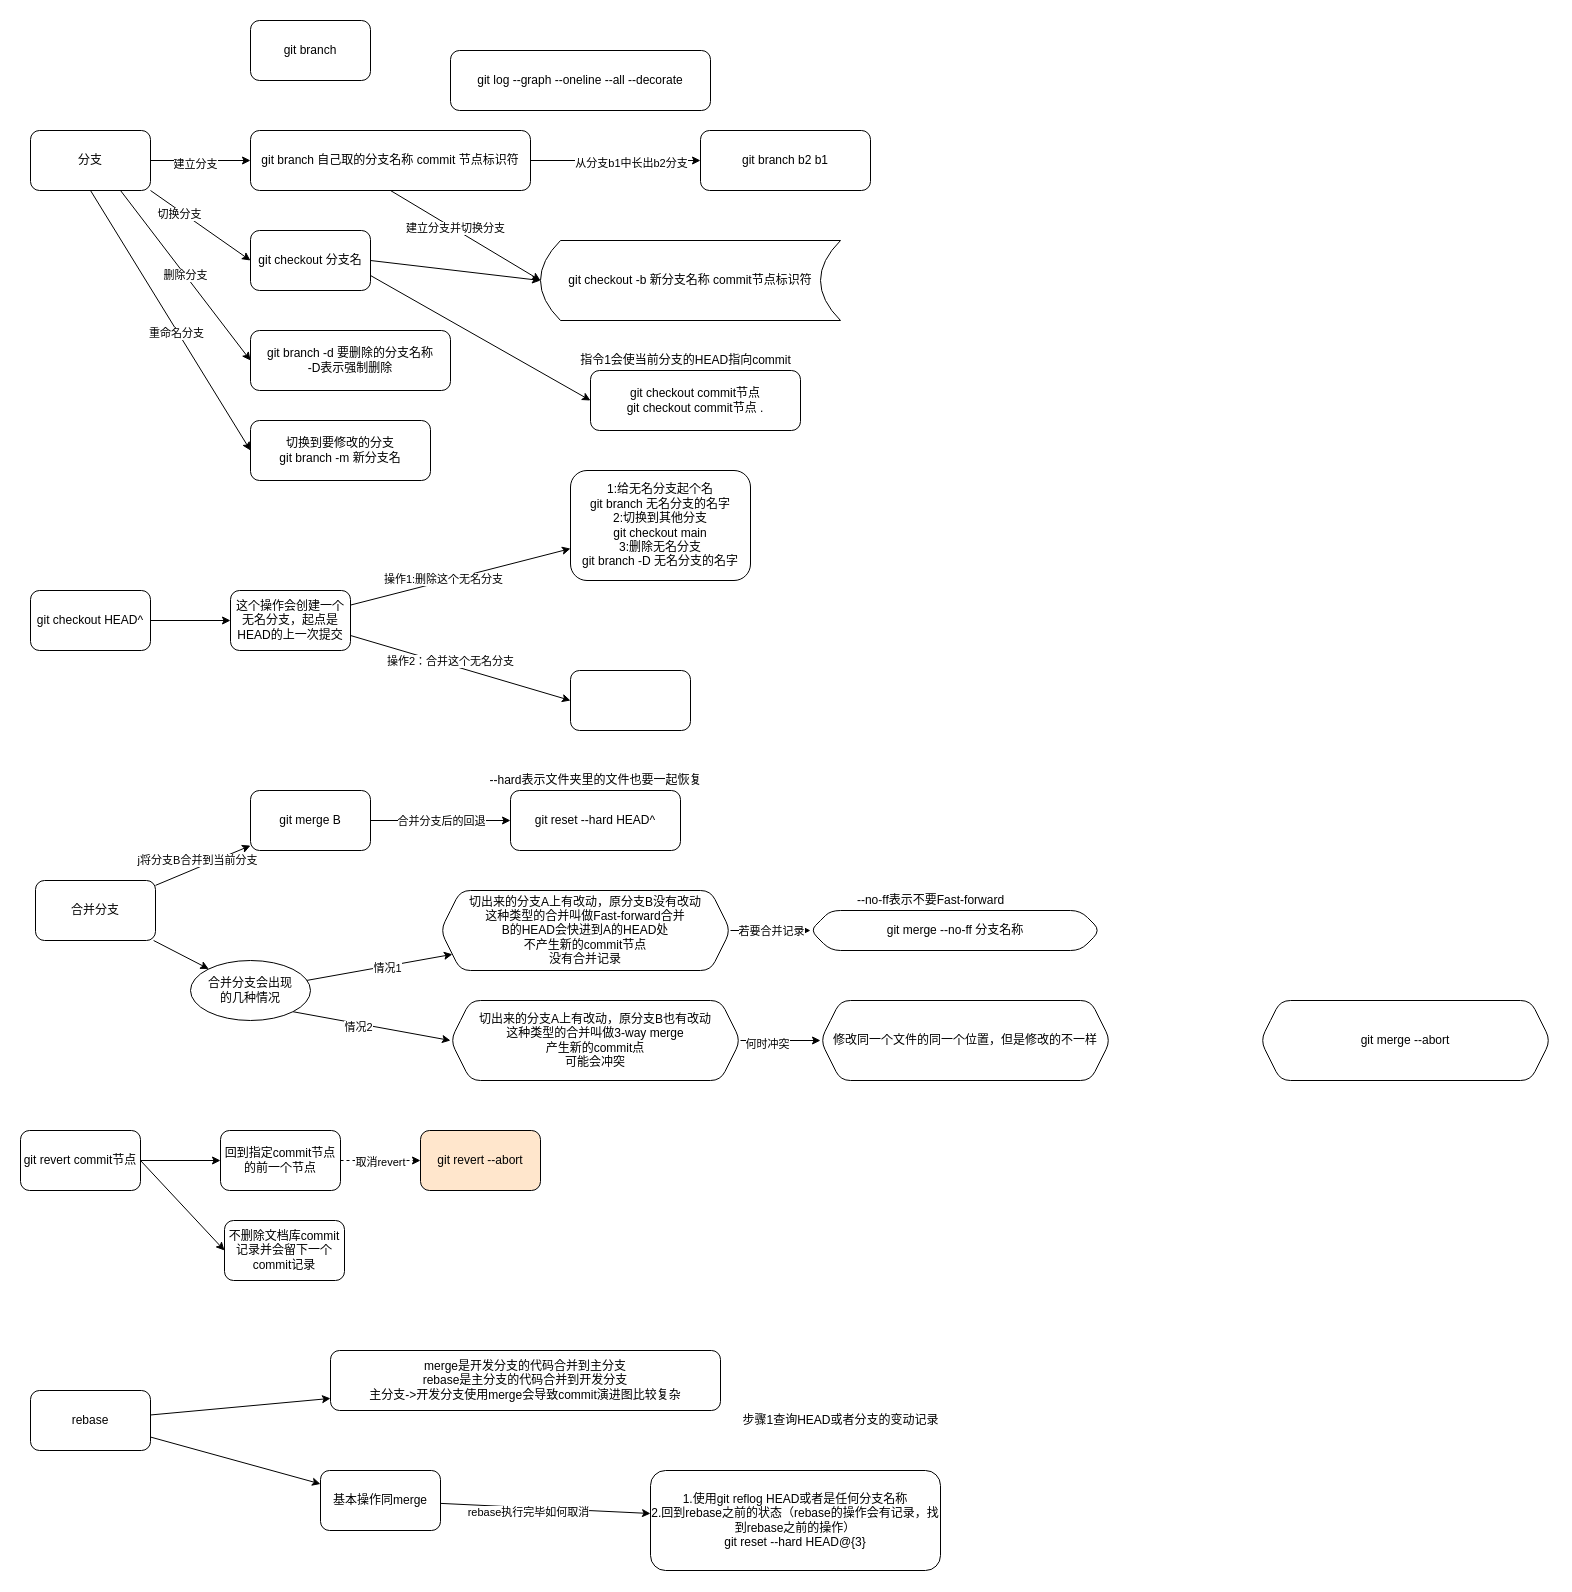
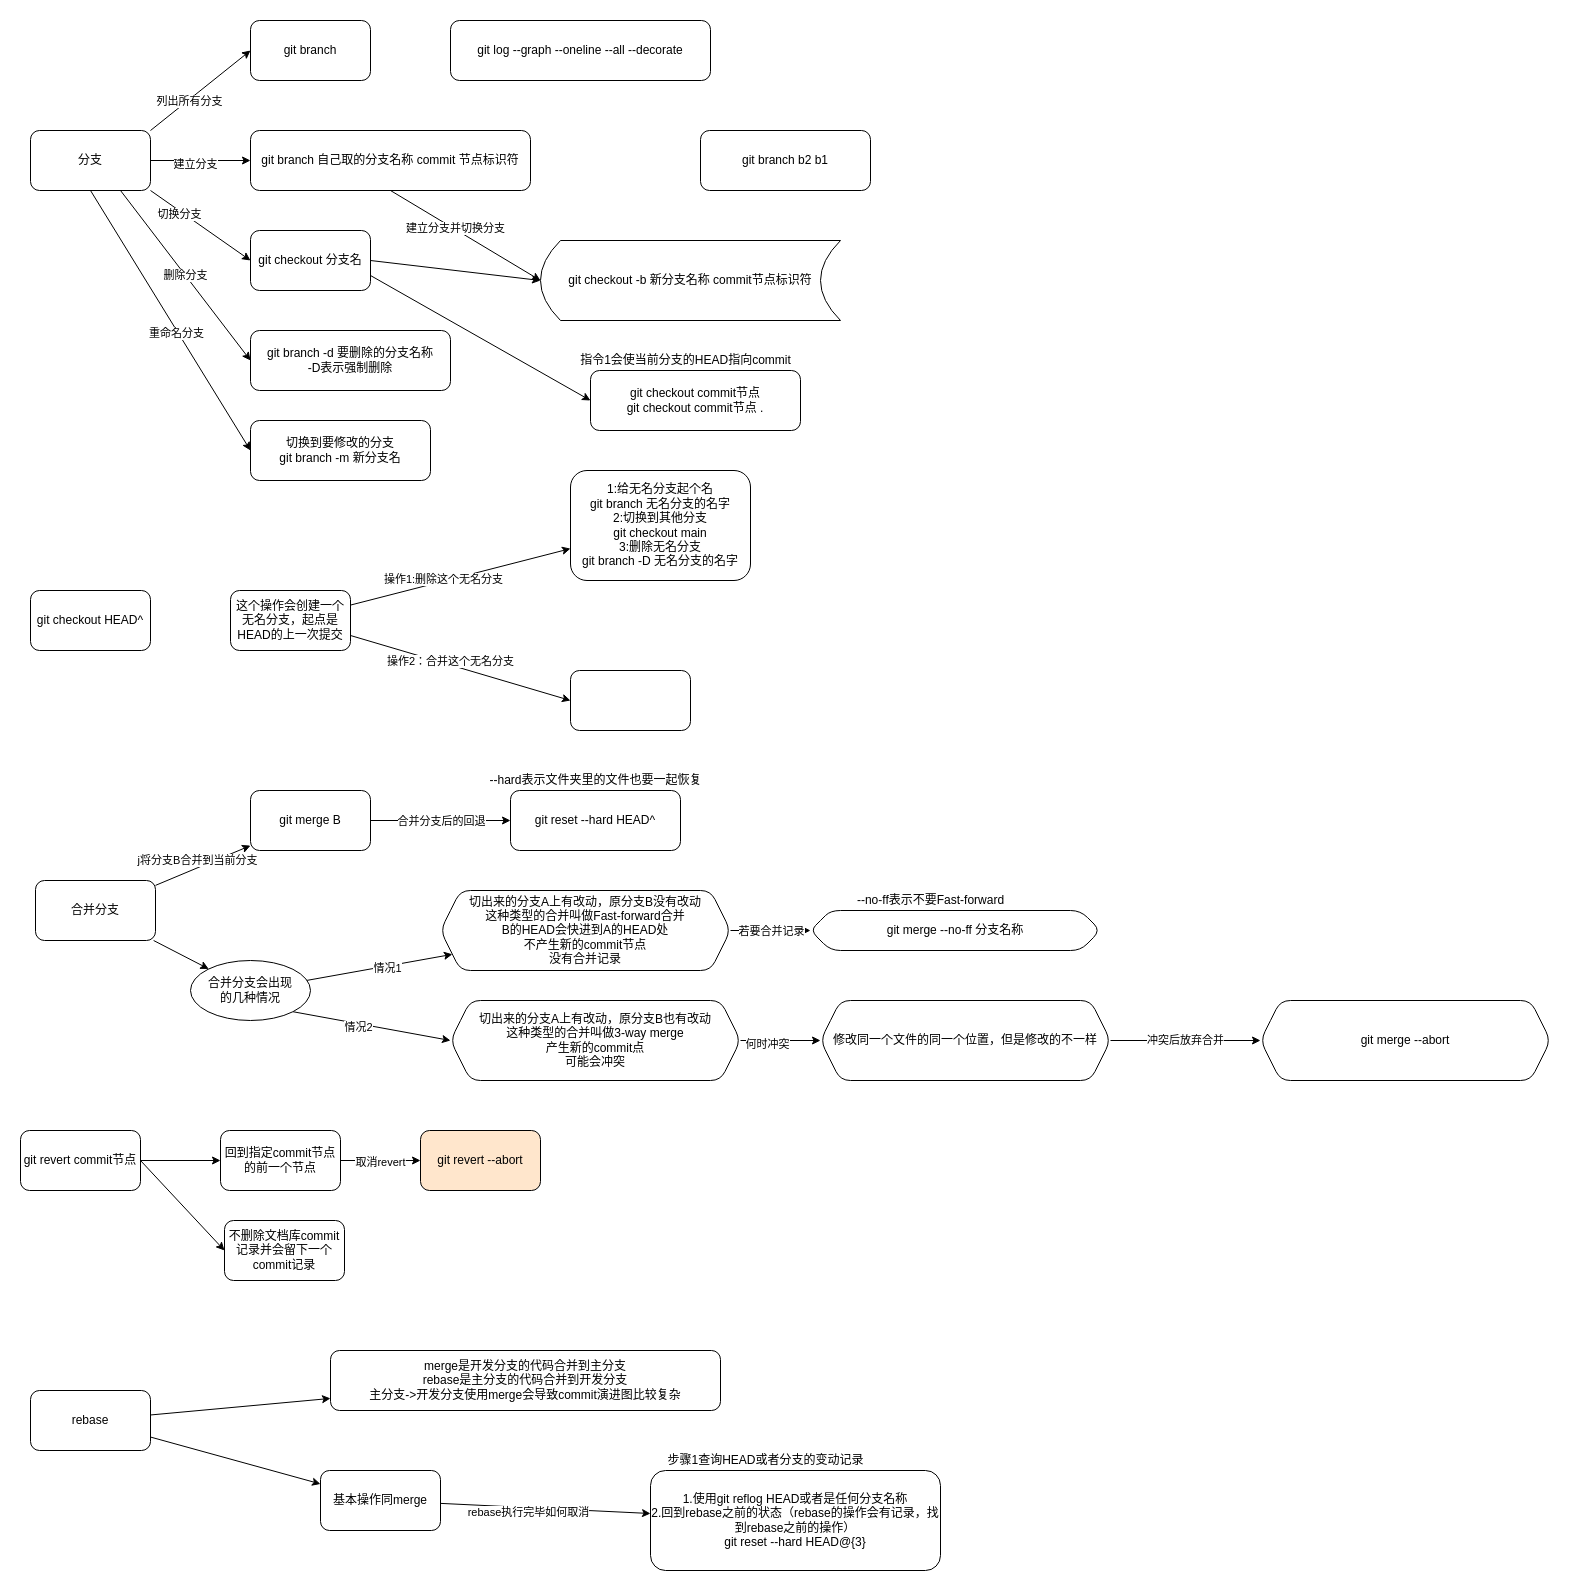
- <mxCell id="23" value="git log --graph --oneline --all --decorate" style="rounded=1;whiteSpace=wrap;html=1;" vertex="1" parent="1"><mxGeometry x="450" y="50" width="260" height="60" as="geometry" /></mxCell>
+ <mxCell id="23" value="git log --graph --oneline --all --decorate" style="rounded=1;whiteSpace=wrap;html=1;" vertex="1" parent="1"><mxGeometry x="450" y="20" width="260" height="60" as="geometry" /></mxCell>
+ <mxCell id="4" style="edgeStyle=none;html=1;exitX=1;exitY=0;exitDx=0;exitDy=0;entryX=0;entryY=0.5;entryDx=0;entryDy=0;" edge="1" parent="1" source="11" target="17"><mxGeometry relative="1" as="geometry" /></mxCell>
+ <mxCell id="5" value="列出所有分支" style="edgeLabel;html=1;align=center;verticalAlign=middle;resizable=0;points=[];" vertex="1" connectable="0" parent="4"><mxGeometry x="-0.237" y="-1" relative="1" as="geometry"><mxPoint as="offset" /></mxGeometry></mxCell>
- <mxCell id="14" value="" style="edgeStyle=none;html=1;" edge="1" parent="1" source="16" target="22"><mxGeometry relative="1" as="geometry" /></mxCell>
- <mxCell id="15" value="从分支b1中长出b2分支" style="edgeLabel;html=1;align=center;verticalAlign=middle;resizable=0;points=[];" vertex="1" connectable="0" parent="14"><mxGeometry x="0.175" y="-2" relative="1" as="geometry"><mxPoint as="offset" /></mxGeometry></mxCell>
- <mxCell id="28" value="" style="edgeStyle=none;html=1;" edge="1" parent="1" source="29" target="34"><mxGeometry relative="1" as="geometry" /></mxCell>
+ <mxCell id="60" value="冲突后放弃合并" style="edgeStyle=none;html=1;exitX=1;exitY=0.5;exitDx=0;exitDy=0;entryX=0;entryY=0.5;entryDx=0;entryDy=0;" edge="1" parent="1" source="61" target="62"><mxGeometry relative="1" as="geometry" /></mxCell>
- <mxCell id="66" value="" style="edgeStyle=none;html=1;dashed=1;" edge="1" parent="1" source="68" target="70"><mxGeometry relative="1" as="geometry" /></mxCell>
+ <mxCell id="66" value="" style="edgeStyle=none;html=1;" edge="1" parent="1" source="68" target="70"><mxGeometry relative="1" as="geometry" /></mxCell>
- <mxCell id="79" value="步骤1查询HEAD或者分支的变动记录" style="text;html=1;align=center;verticalAlign=middle;resizable=0;points=[];autosize=1;strokeColor=none;fillColor=none;" vertex="1" parent="1"><mxGeometry x="735" y="1410" width="210" height="20" as="geometry" /></mxCell>
+ <mxCell id="79" value="步骤1查询HEAD或者分支的变动记录" style="text;html=1;align=center;verticalAlign=middle;resizable=0;points=[];autosize=1;strokeColor=none;fillColor=none;" vertex="1" parent="1"><mxGeometry x="660" y="1450" width="210" height="20" as="geometry" /></mxCell>
